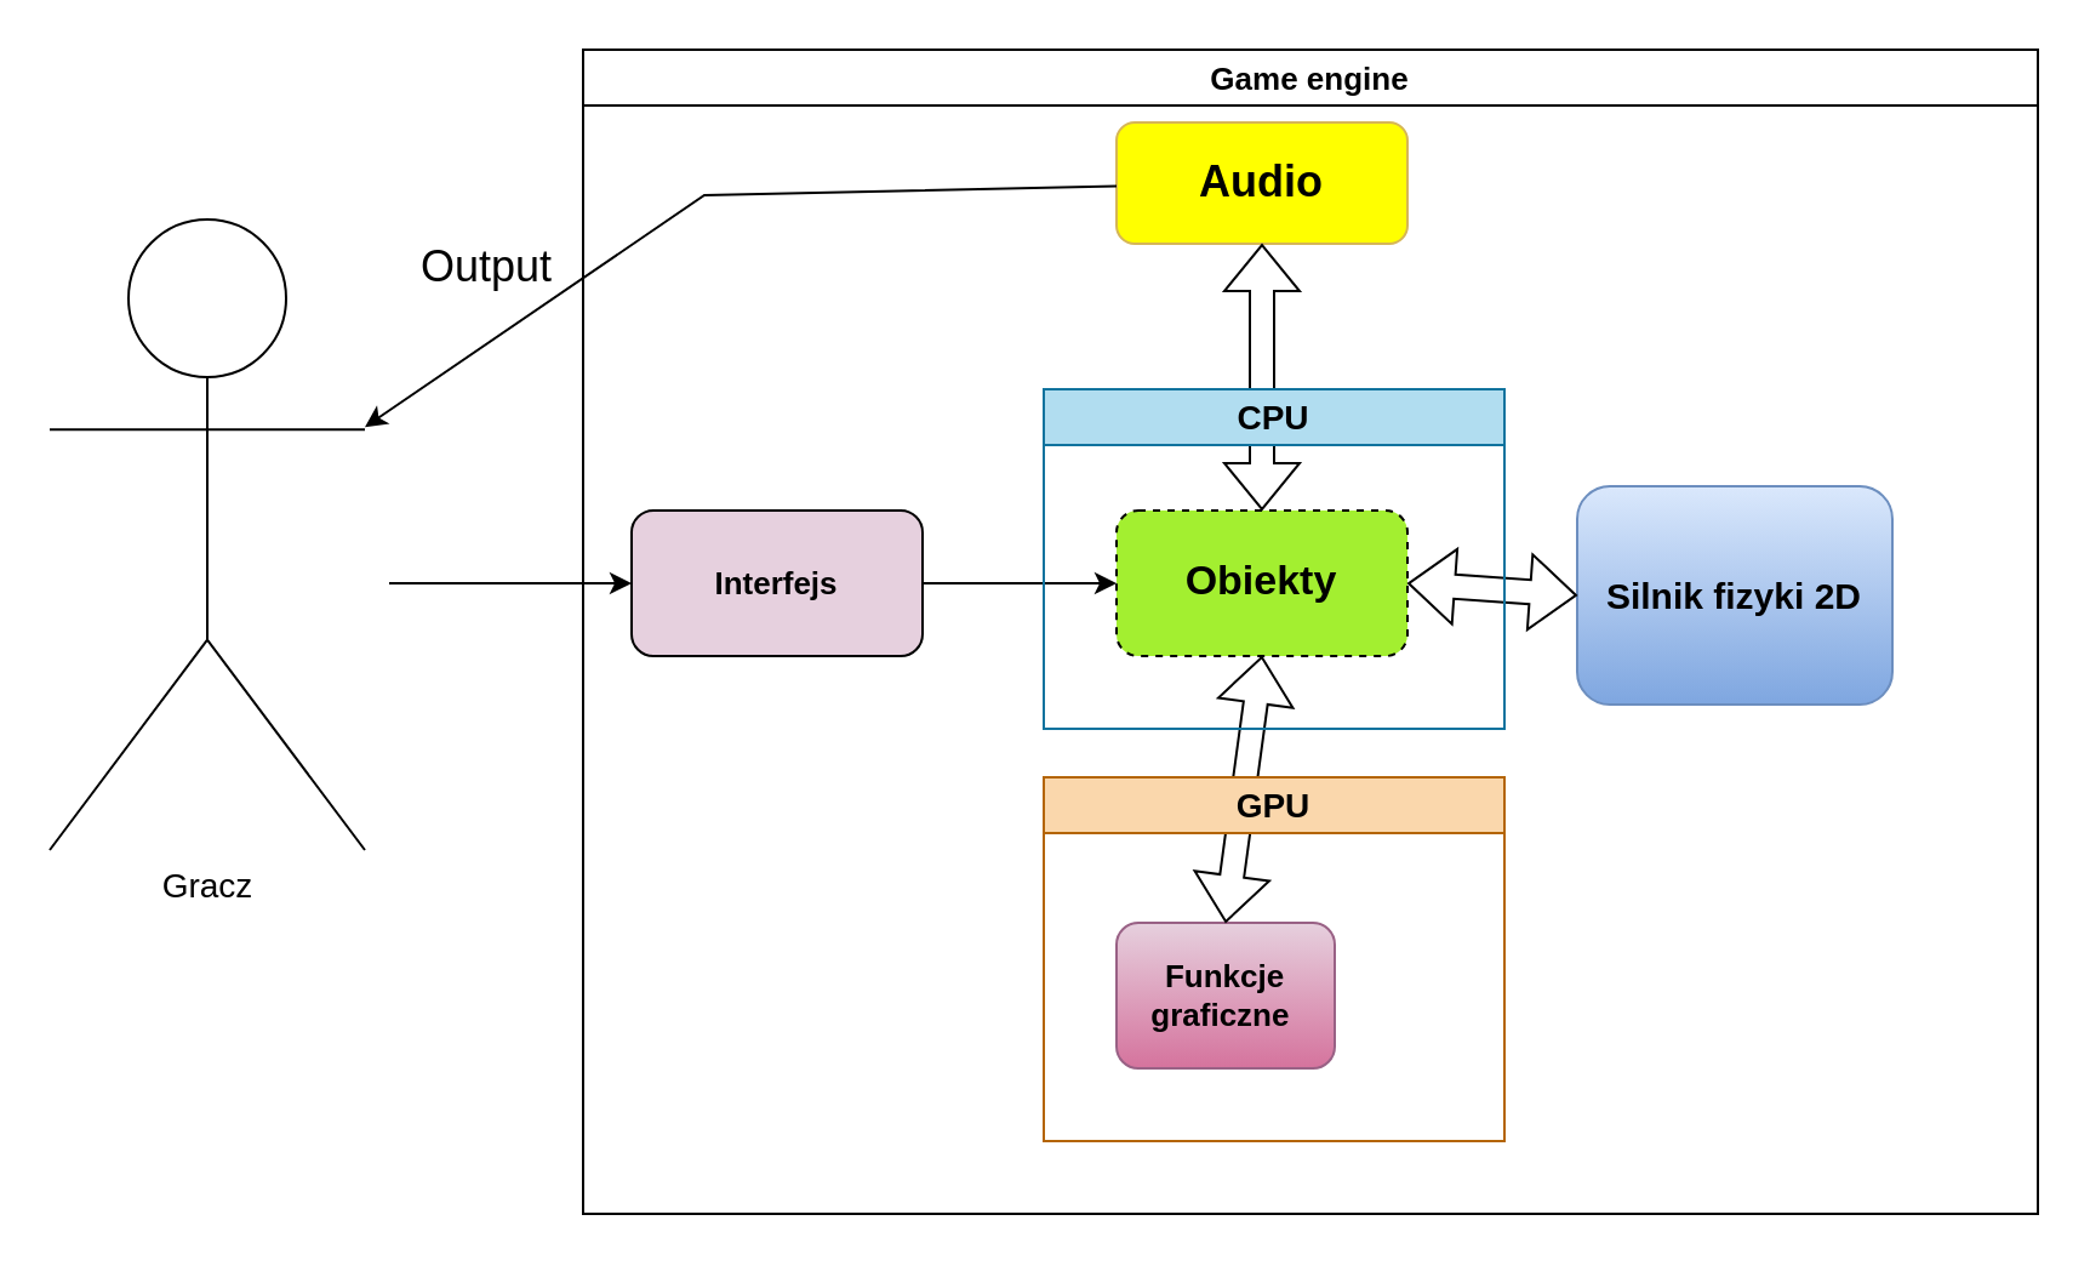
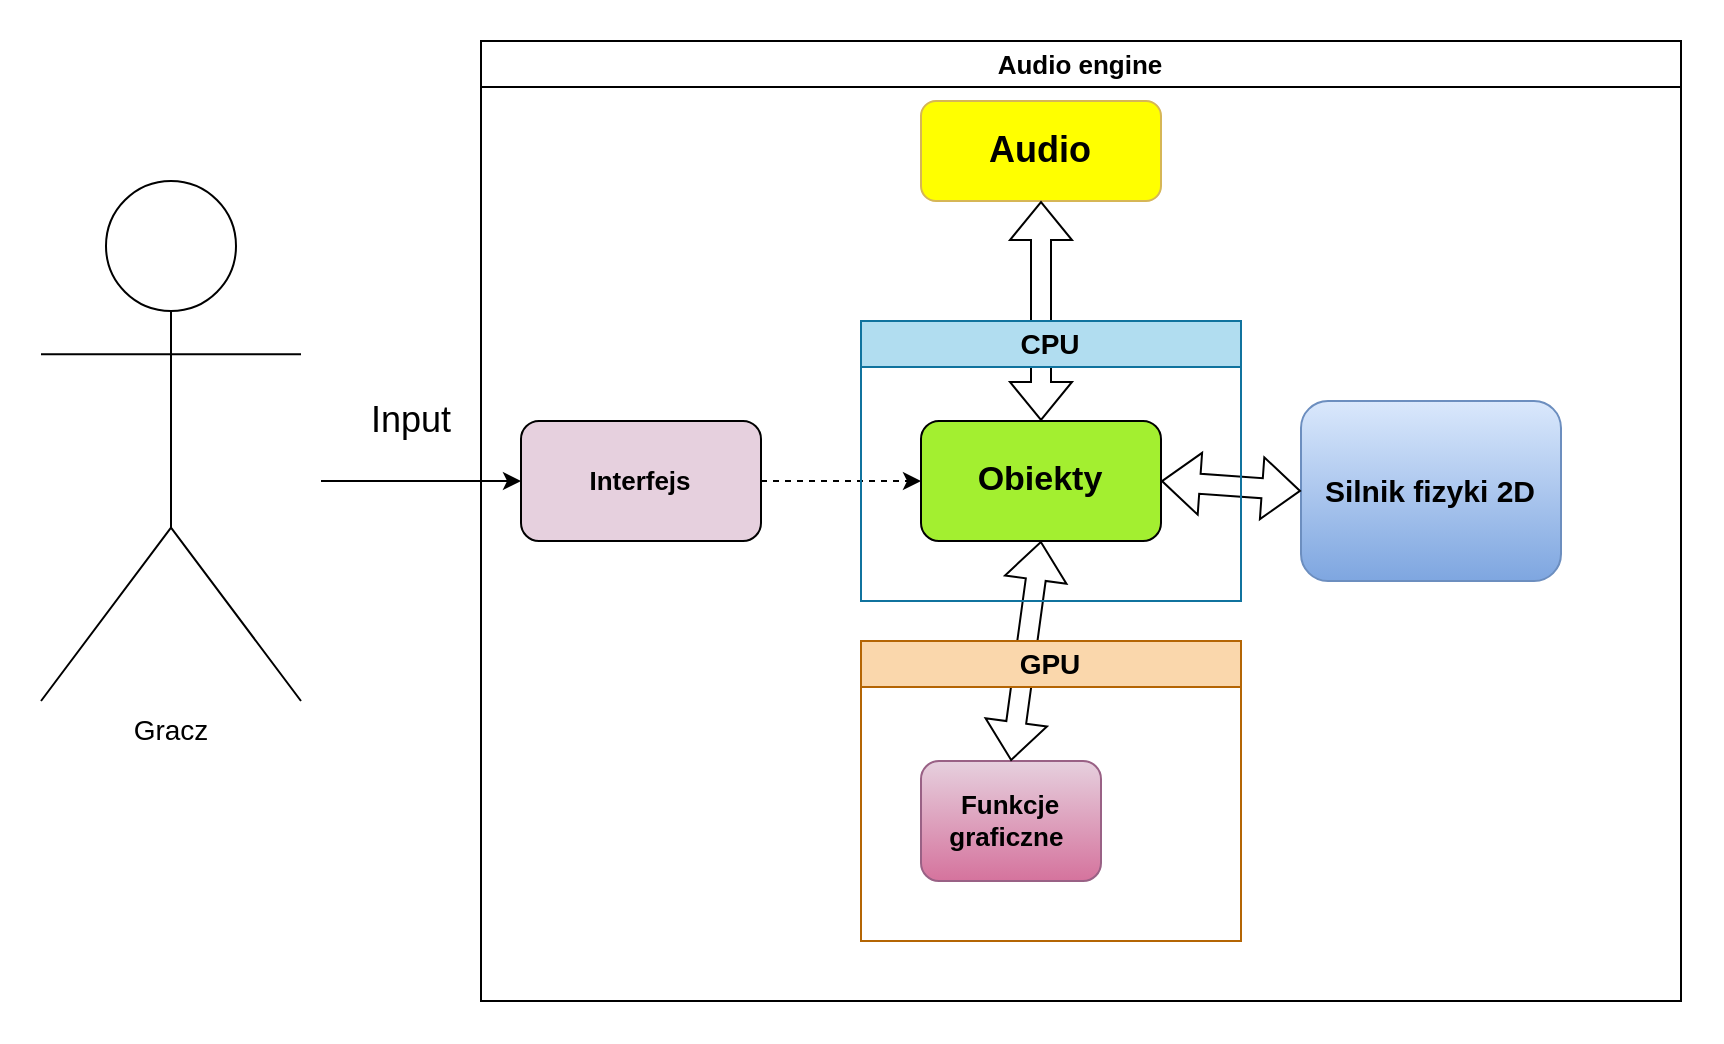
- <mxCell id="16" value="Game engine" style="swimlane;whiteSpace=wrap;html=1;fontSize=13;" vertex="1" parent="1"><mxGeometry x="240" y="20" width="600" height="480" as="geometry" /></mxCell>
+ <mxCell id="16" value="Audio engine" style="swimlane;whiteSpace=wrap;html=1;fontSize=13;" vertex="1" parent="1"><mxGeometry x="240" y="20" width="600" height="480" as="geometry" /></mxCell>
- <mxCell id="10" value="" style="endArrow=classic;html=1;rounded=0;fontSize=18;" edge="1" parent="1" source="7" target="2"><mxGeometry width="50" height="50" relative="1" as="geometry"><mxPoint x="380" y="110" as="sourcePoint" /><mxPoint x="430" y="60" as="targetPoint" /><Array as="points"><mxPoint x="290" y="80" /></Array></mxGeometry></mxCell>
- <mxCell id="11" value="Output" style="text;html=1;align=center;verticalAlign=middle;resizable=0;points=[];autosize=1;strokeColor=none;fillColor=none;fontSize=18;fontStyle=0" vertex="1" parent="1"><mxGeometry x="160" y="90" width="80" height="40" as="geometry" /></mxCell>
+ <mxCell id="3" value="Input" style="text;html=1;align=center;verticalAlign=middle;resizable=0;points=[];autosize=1;strokeColor=none;fillColor=none;fontSize=18;fontStyle=0" parent="1" vertex="1"><mxGeometry x="175" y="190" width="60" height="40" as="geometry" /></mxCell>
- <mxCell id="12" value="" style="endArrow=classic;html=1;rounded=0;fontSize=13;exitX=1;exitY=0.5;exitDx=0;exitDy=0;entryX=0;entryY=0.5;entryDx=0;entryDy=0;" edge="1" parent="1" source="5" target="9"><mxGeometry width="50" height="50" relative="1" as="geometry"><mxPoint x="450" y="240" as="sourcePoint" /><mxPoint x="500" y="190" as="targetPoint" /></mxGeometry></mxCell>
+ <mxCell id="12" value="" style="endArrow=classic;html=1;rounded=0;fontSize=13;exitX=1;exitY=0.5;exitDx=0;exitDy=0;entryX=0;entryY=0.5;entryDx=0;entryDy=0;dashed=1;" edge="1" parent="1" source="5" target="9"><mxGeometry width="50" height="50" relative="1" as="geometry"><mxPoint x="450" y="240" as="sourcePoint" /><mxPoint x="500" y="190" as="targetPoint" /></mxGeometry></mxCell>
- <mxCell id="9" value="&lt;font style=&quot;font-size: 17px;&quot;&gt;&lt;b&gt;Obiekty&lt;/b&gt;&lt;/font&gt;" style="rounded=1;whiteSpace=wrap;html=1;fillColor=#A3EF30;gradientColor=none;dashed=1;" parent="1" vertex="1"><mxGeometry x="460" y="210" width="120" height="60" as="geometry" /></mxCell>
+ <mxCell id="9" value="&lt;font style=&quot;font-size: 17px;&quot;&gt;&lt;b&gt;Obiekty&lt;/b&gt;&lt;/font&gt;" style="rounded=1;whiteSpace=wrap;html=1;fillColor=#A3EF30;gradientColor=none;" parent="1" vertex="1"><mxGeometry x="460" y="210" width="120" height="60" as="geometry" /></mxCell>
